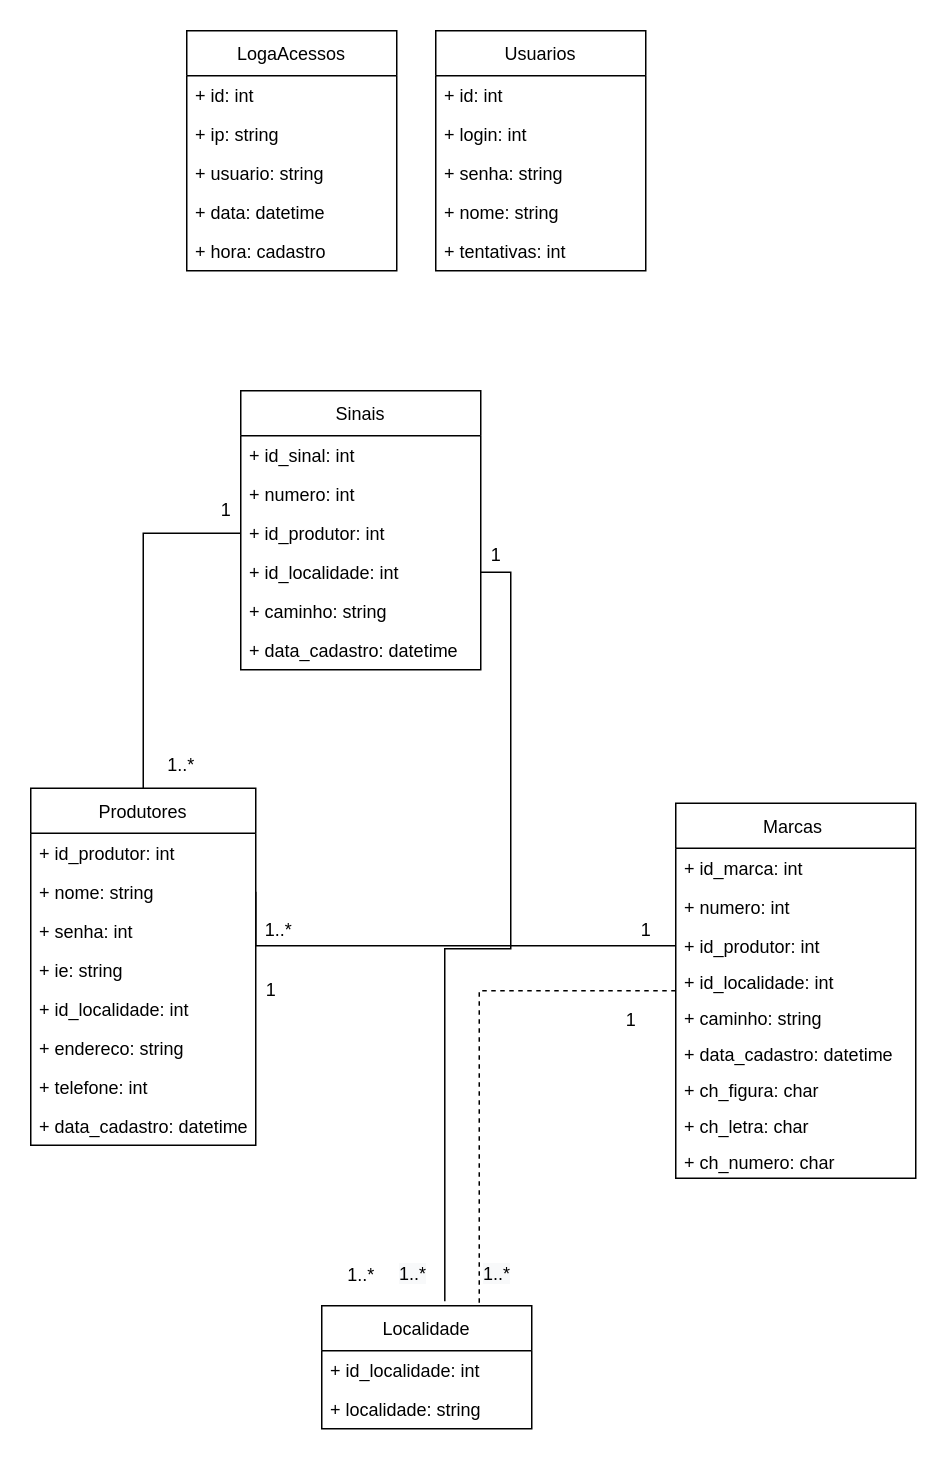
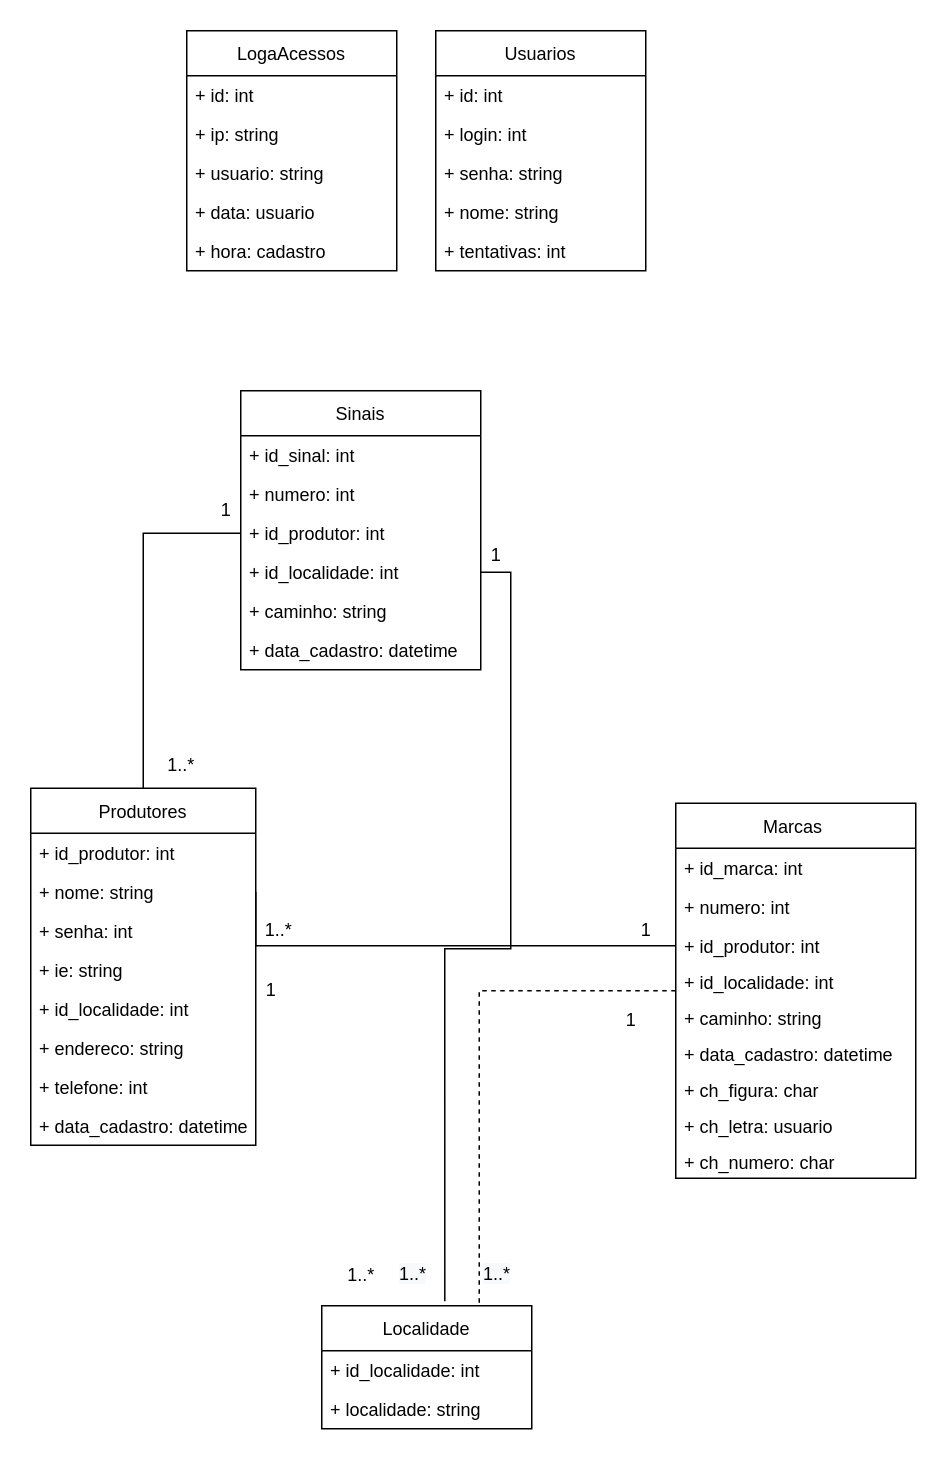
- <mxCell id="55" value="+ data: datetime" style="text;strokeColor=none;fillColor=none;align=left;verticalAlign=top;spacingLeft=4;spacingRight=4;overflow=hidden;rotatable=0;points=[[0,0.5],[1,0.5]];portConstraint=eastwest;" vertex="1" parent="51"><mxGeometry y="108" width="140" height="26" as="geometry" /></mxCell>
+ <mxCell id="55" value="+ data: usuario" style="text;strokeColor=none;fillColor=none;align=left;verticalAlign=top;spacingLeft=4;spacingRight=4;overflow=hidden;rotatable=0;points=[[0,0.5],[1,0.5]];portConstraint=eastwest;" vertex="1" parent="51"><mxGeometry y="108" width="140" height="26" as="geometry" /></mxCell>
- <mxCell id="19" value="+ ch_letra: char&#10;" style="text;strokeColor=none;fillColor=none;align=left;verticalAlign=top;spacingLeft=4;spacingRight=4;overflow=hidden;rotatable=0;points=[[0,0.5],[1,0.5]];portConstraint=eastwest;" vertex="1" parent="11"><mxGeometry y="202" width="160" height="24" as="geometry" /></mxCell>
+ <mxCell id="19" value="+ ch_letra: usuario&#10;" style="text;strokeColor=none;fillColor=none;align=left;verticalAlign=top;spacingLeft=4;spacingRight=4;overflow=hidden;rotatable=0;points=[[0,0.5],[1,0.5]];portConstraint=eastwest;" vertex="1" parent="11"><mxGeometry y="202" width="160" height="24" as="geometry" /></mxCell>
